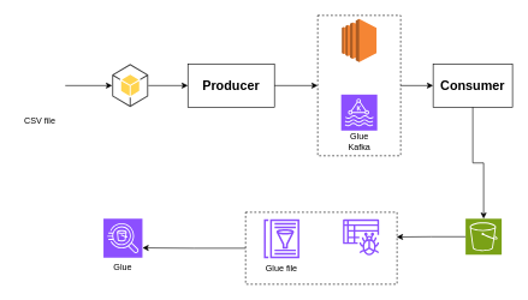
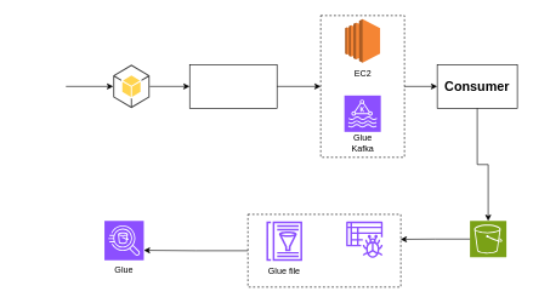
+ <mxCell id="12" value="EC2" style="text;html=1;strokeColor=none;fillColor=none;align=center;verticalAlign=middle;whiteSpace=wrap;rounded=0;" vertex="1" parent="8"><mxGeometry x="27.5" y="65" width="60" height="30" as="geometry" /></mxCell>
- <mxCell id="21" value="&lt;b&gt;&lt;font style=&quot;font-size: 18px;&quot;&gt;Producer&lt;/font&gt;&lt;/b&gt;" style="text;html=1;strokeColor=none;fillColor=none;align=center;verticalAlign=middle;whiteSpace=wrap;rounded=0;" vertex="1" parent="20"><mxGeometry x="30" y="15" width="60" height="30" as="geometry" /></mxCell>
- <mxCell id="5" value="CSV file" style="text;html=1;strokeColor=none;fillColor=none;align=center;verticalAlign=middle;whiteSpace=wrap;rounded=0;" vertex="1" parent="1"><mxGeometry x="25" y="153" width="60" height="30" as="geometry" /></mxCell>
